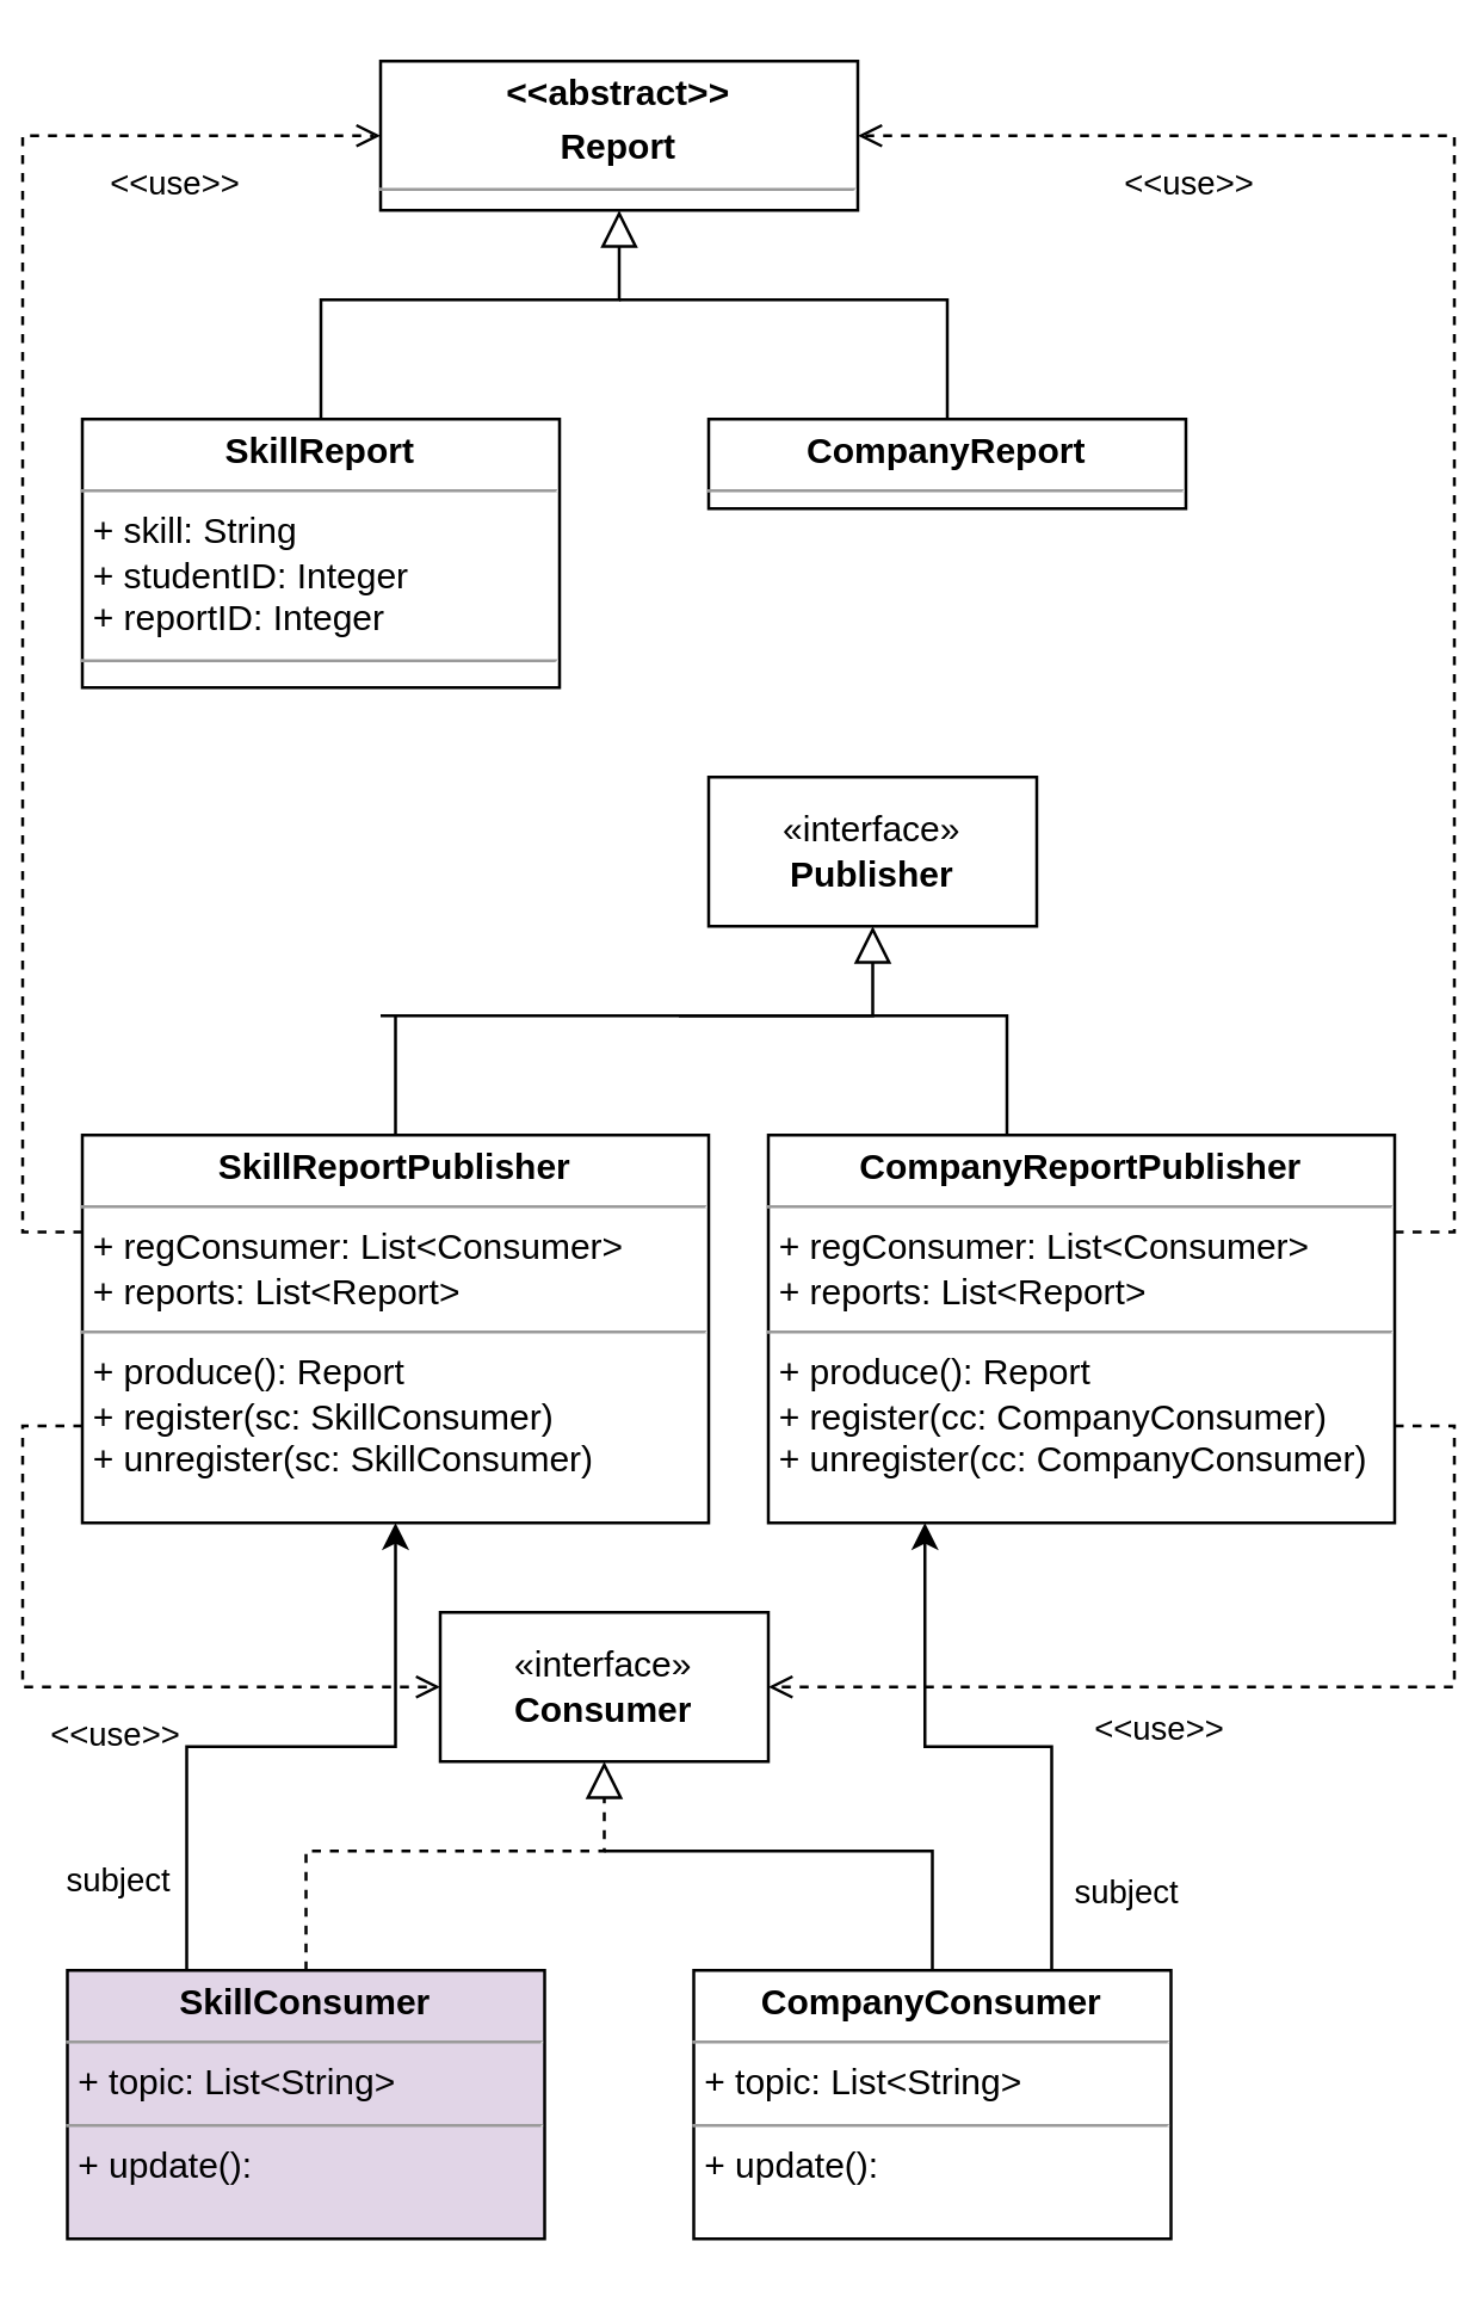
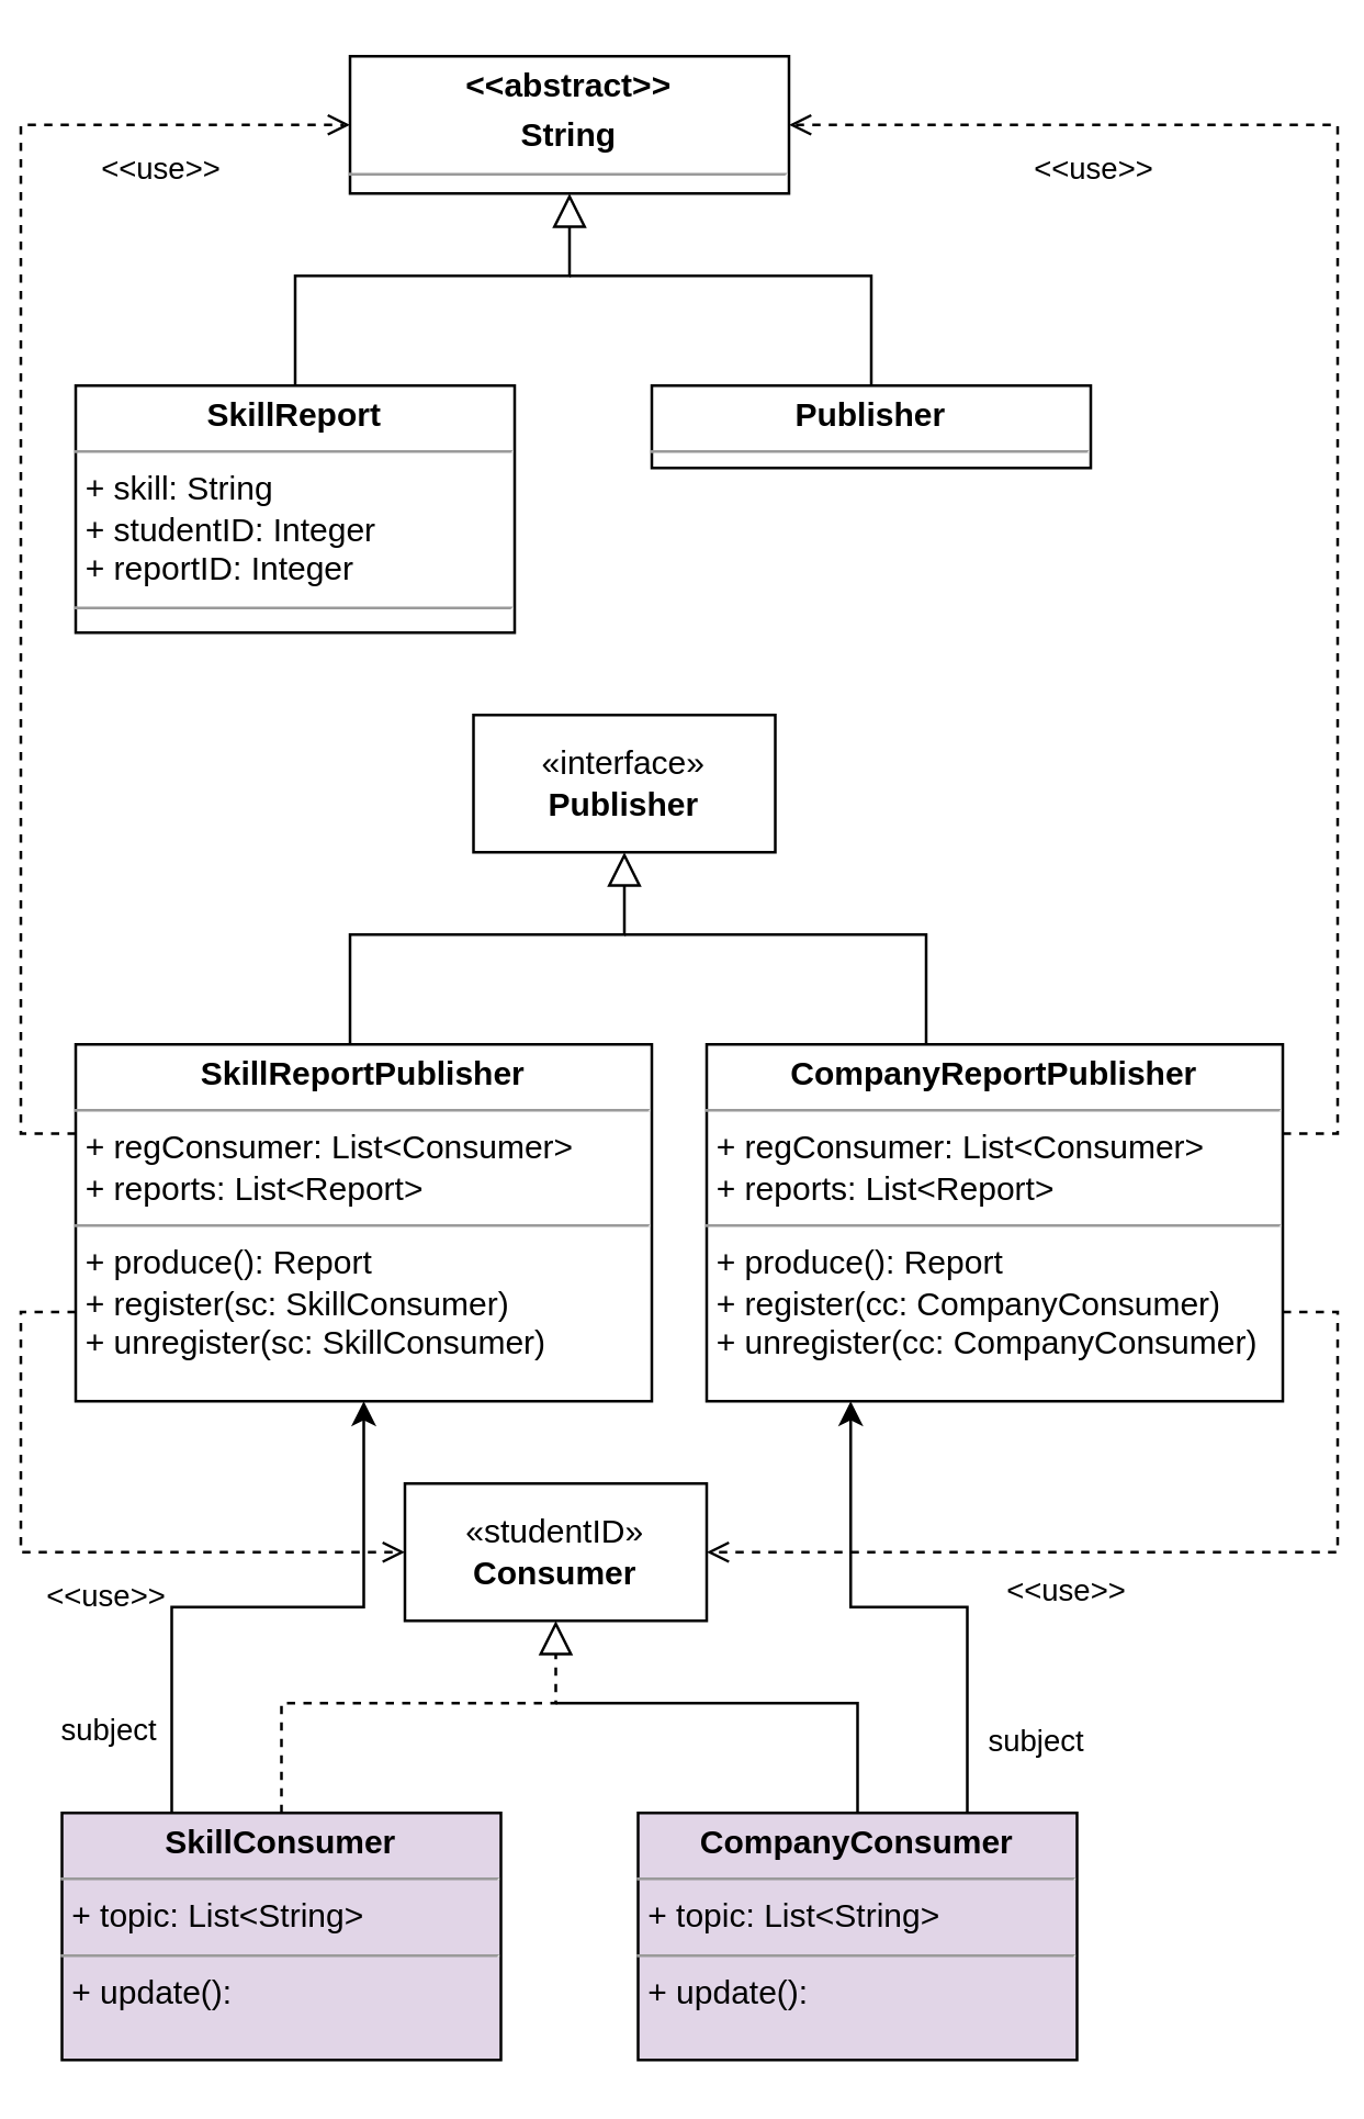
- <mxCell id="2" value="&lt;p style=&quot;margin:0px;margin-top:4px;text-align:center;&quot;&gt;&lt;b&gt;&amp;lt;&amp;lt;abstract&amp;gt;&amp;gt;&lt;/b&gt;&lt;/p&gt;&lt;p style=&quot;margin:0px;margin-top:4px;text-align:center;&quot;&gt;&lt;b&gt;Report&lt;/b&gt;&lt;/p&gt;&lt;hr size=&quot;1&quot;&gt;&lt;p style=&quot;margin:0px;margin-left:4px;&quot;&gt;&lt;/p&gt;&lt;p style=&quot;margin:0px;margin-left:4px;&quot;&gt;&lt;br&gt;&lt;/p&gt;" style="verticalAlign=top;align=left;overflow=fill;fontSize=12;fontFamily=Helvetica;html=1;whiteSpace=wrap;" vertex="1" parent="1"><mxGeometry x="125" y="20" width="160" height="50" as="geometry" /></mxCell>
+ <mxCell id="2" value="&lt;p style=&quot;margin:0px;margin-top:4px;text-align:center;&quot;&gt;&lt;b&gt;&amp;lt;&amp;lt;abstract&amp;gt;&amp;gt;&lt;/b&gt;&lt;/p&gt;&lt;p style=&quot;margin:0px;margin-top:4px;text-align:center;&quot;&gt;&lt;b&gt;String&lt;/b&gt;&lt;/p&gt;&lt;hr size=&quot;1&quot;&gt;&lt;p style=&quot;margin:0px;margin-left:4px;&quot;&gt;&lt;/p&gt;&lt;p style=&quot;margin:0px;margin-left:4px;&quot;&gt;&lt;br&gt;&lt;/p&gt;" style="verticalAlign=top;align=left;overflow=fill;fontSize=12;fontFamily=Helvetica;html=1;whiteSpace=wrap;" vertex="1" parent="1"><mxGeometry x="125" y="20" width="160" height="50" as="geometry" /></mxCell>
- <mxCell id="4" value="&lt;p style=&quot;margin:0px;margin-top:4px;text-align:center;&quot;&gt;&lt;b&gt;CompanyReport&lt;/b&gt;&lt;/p&gt;&lt;hr size=&quot;1&quot;&gt;&lt;p style=&quot;margin:0px;margin-left:4px;&quot;&gt;&lt;/p&gt;&lt;p style=&quot;margin:0px;margin-left:4px;&quot;&gt;&lt;br&gt;&lt;/p&gt;" style="verticalAlign=top;align=left;overflow=fill;fontSize=12;fontFamily=Helvetica;html=1;whiteSpace=wrap;" vertex="1" parent="1"><mxGeometry x="235" y="140" width="160" height="30" as="geometry" /></mxCell>
+ <mxCell id="4" value="&lt;p style=&quot;margin:0px;margin-top:4px;text-align:center;&quot;&gt;&lt;b&gt;Publisher&lt;/b&gt;&lt;/p&gt;&lt;hr size=&quot;1&quot;&gt;&lt;p style=&quot;margin:0px;margin-left:4px;&quot;&gt;&lt;/p&gt;&lt;p style=&quot;margin:0px;margin-left:4px;&quot;&gt;&lt;br&gt;&lt;/p&gt;" style="verticalAlign=top;align=left;overflow=fill;fontSize=12;fontFamily=Helvetica;html=1;whiteSpace=wrap;" vertex="1" parent="1"><mxGeometry x="235" y="140" width="160" height="30" as="geometry" /></mxCell>
- <mxCell id="5" value="«interface»&lt;br&gt;&lt;b&gt;Publisher&lt;/b&gt;" style="html=1;whiteSpace=wrap;" vertex="1" parent="1"><mxGeometry x="235" y="260" width="110" height="50" as="geometry" /></mxCell>
+ <mxCell id="5" value="«interface»&lt;br&gt;&lt;b&gt;Publisher&lt;/b&gt;" style="html=1;whiteSpace=wrap;" vertex="1" parent="1"><mxGeometry x="170" y="260" width="110" height="50" as="geometry" /></mxCell>
- <mxCell id="20" value="«interface»&lt;br&gt;&lt;b&gt;Consumer&lt;/b&gt;" style="html=1;whiteSpace=wrap;" vertex="1" parent="1"><mxGeometry x="145" y="540" width="110" height="50" as="geometry" /></mxCell>
+ <mxCell id="20" value="«studentID»&lt;br&gt;&lt;b&gt;Consumer&lt;/b&gt;" style="html=1;whiteSpace=wrap;" vertex="1" parent="1"><mxGeometry x="145" y="540" width="110" height="50" as="geometry" /></mxCell>
- <mxCell id="27" value="&lt;p style=&quot;margin:0px;margin-top:4px;text-align:center;&quot;&gt;&lt;b&gt;CompanyConsumer&lt;/b&gt;&lt;/p&gt;&lt;hr size=&quot;1&quot;&gt;&lt;p style=&quot;margin:0px;margin-left:4px;&quot;&gt;+ topic: List&amp;lt;String&amp;gt;&lt;/p&gt;&lt;hr size=&quot;1&quot;&gt;&lt;p style=&quot;margin:0px;margin-left:4px;&quot;&gt;+ update():&amp;nbsp;&lt;/p&gt;" style="verticalAlign=top;align=left;overflow=fill;fontSize=12;fontFamily=Helvetica;html=1;whiteSpace=wrap;" vertex="1" parent="1"><mxGeometry x="230" y="660" width="160" height="90" as="geometry" /></mxCell>
+ <mxCell id="27" value="&lt;p style=&quot;margin:0px;margin-top:4px;text-align:center;&quot;&gt;&lt;b&gt;CompanyConsumer&lt;/b&gt;&lt;/p&gt;&lt;hr size=&quot;1&quot;&gt;&lt;p style=&quot;margin:0px;margin-left:4px;&quot;&gt;+ topic: List&amp;lt;String&amp;gt;&lt;/p&gt;&lt;hr size=&quot;1&quot;&gt;&lt;p style=&quot;margin:0px;margin-left:4px;&quot;&gt;+ update():&amp;nbsp;&lt;/p&gt;" style="verticalAlign=top;align=left;overflow=fill;fontSize=12;fontFamily=Helvetica;html=1;whiteSpace=wrap;fillColor=#e1d5e7;" vertex="1" parent="1"><mxGeometry x="230" y="660" width="160" height="90" as="geometry" /></mxCell>
